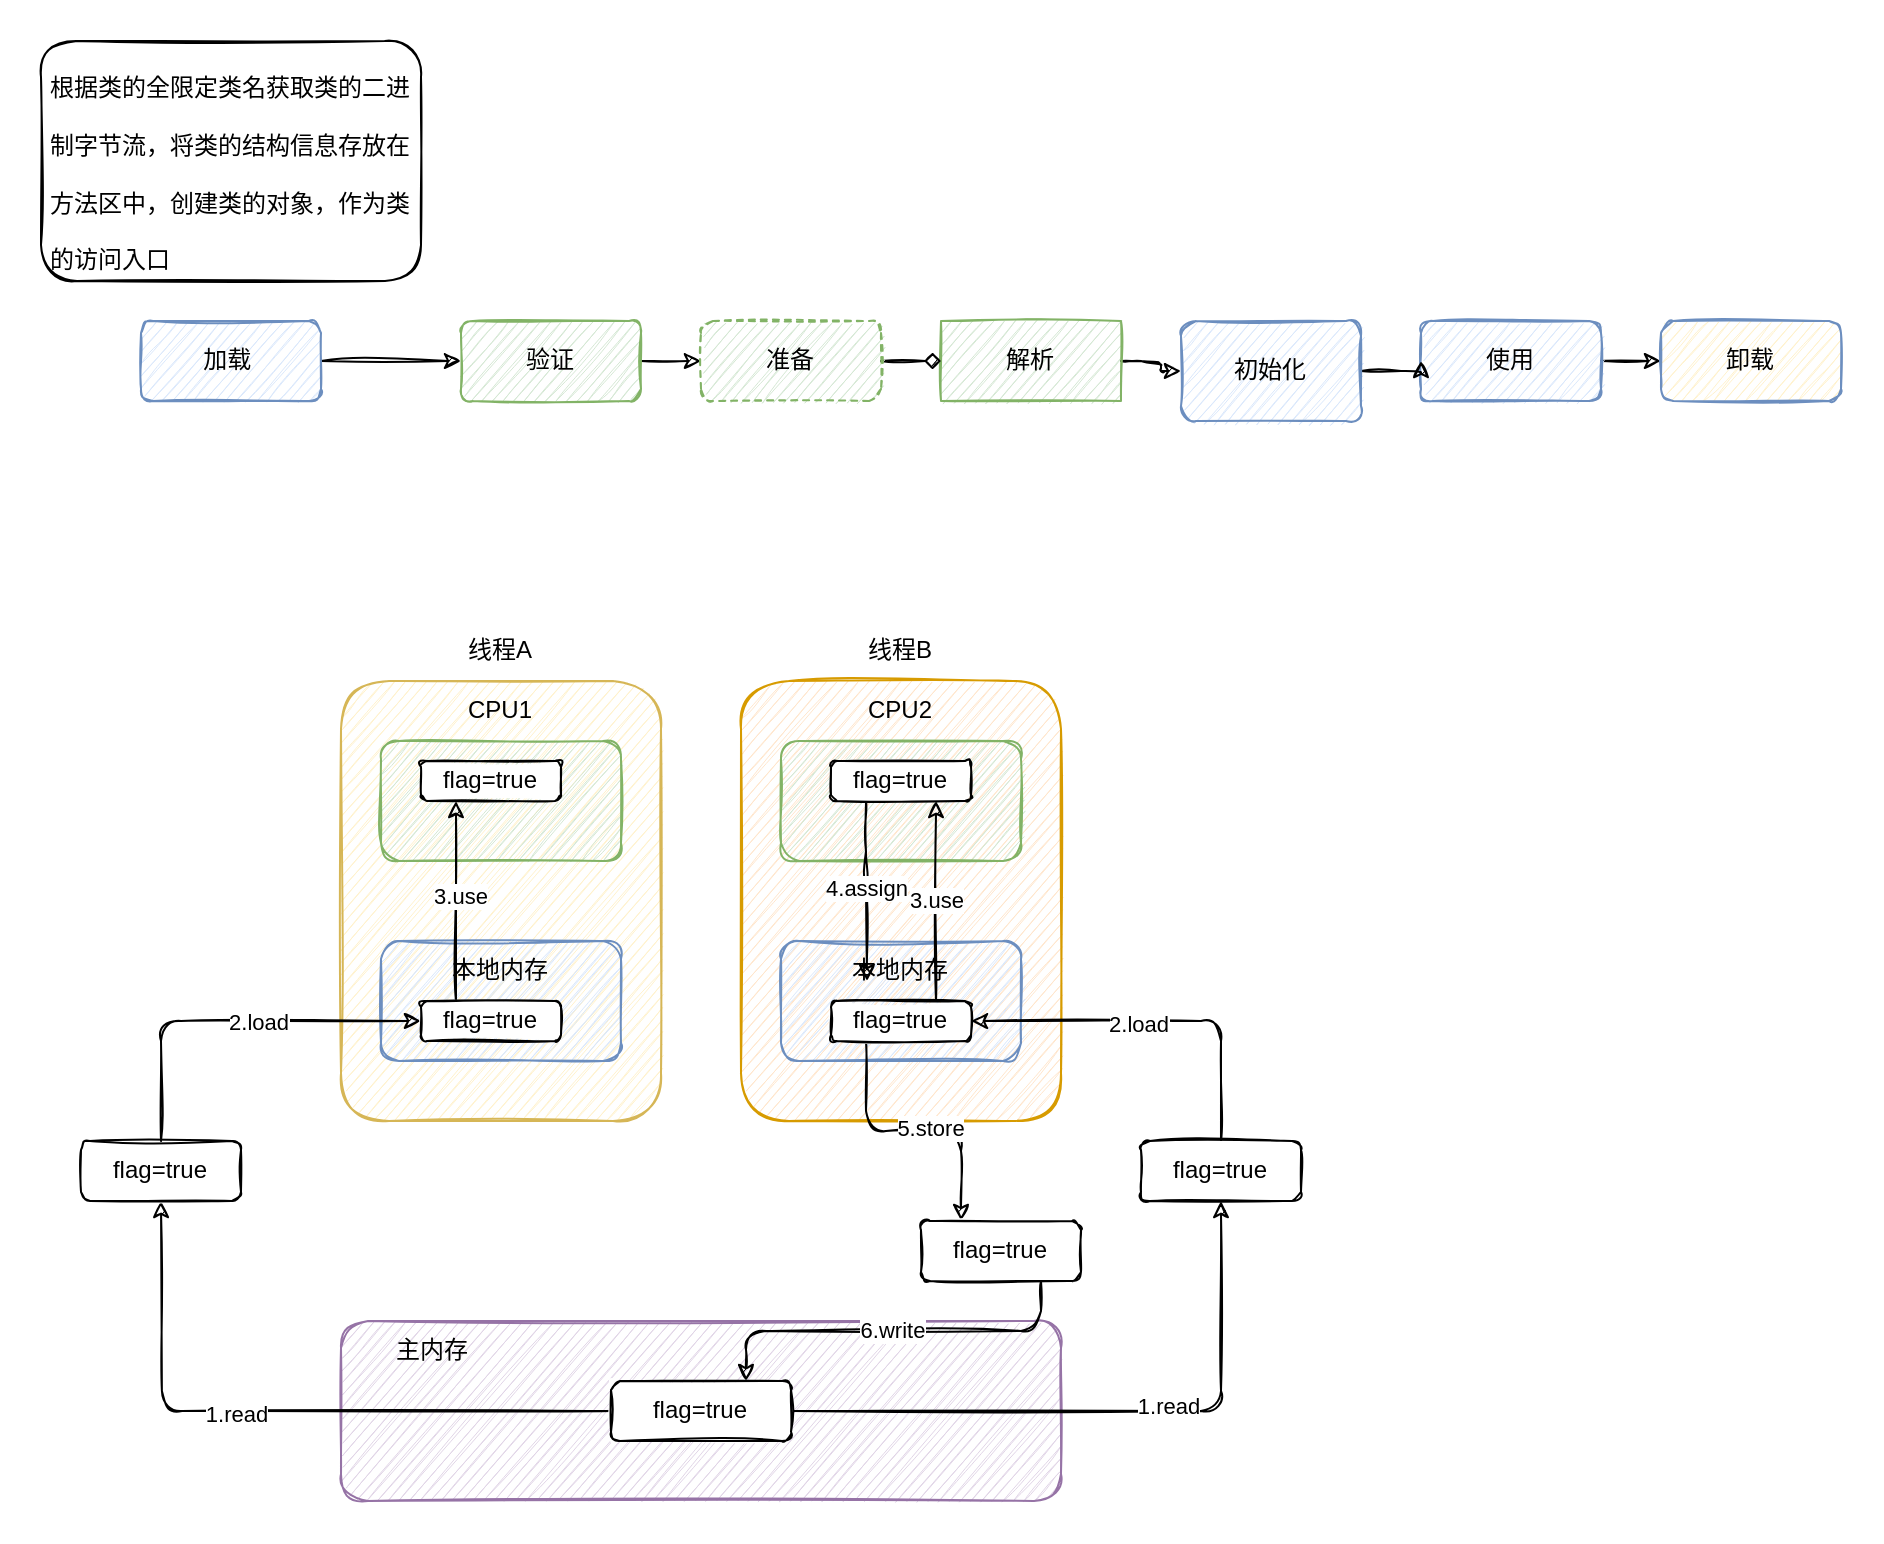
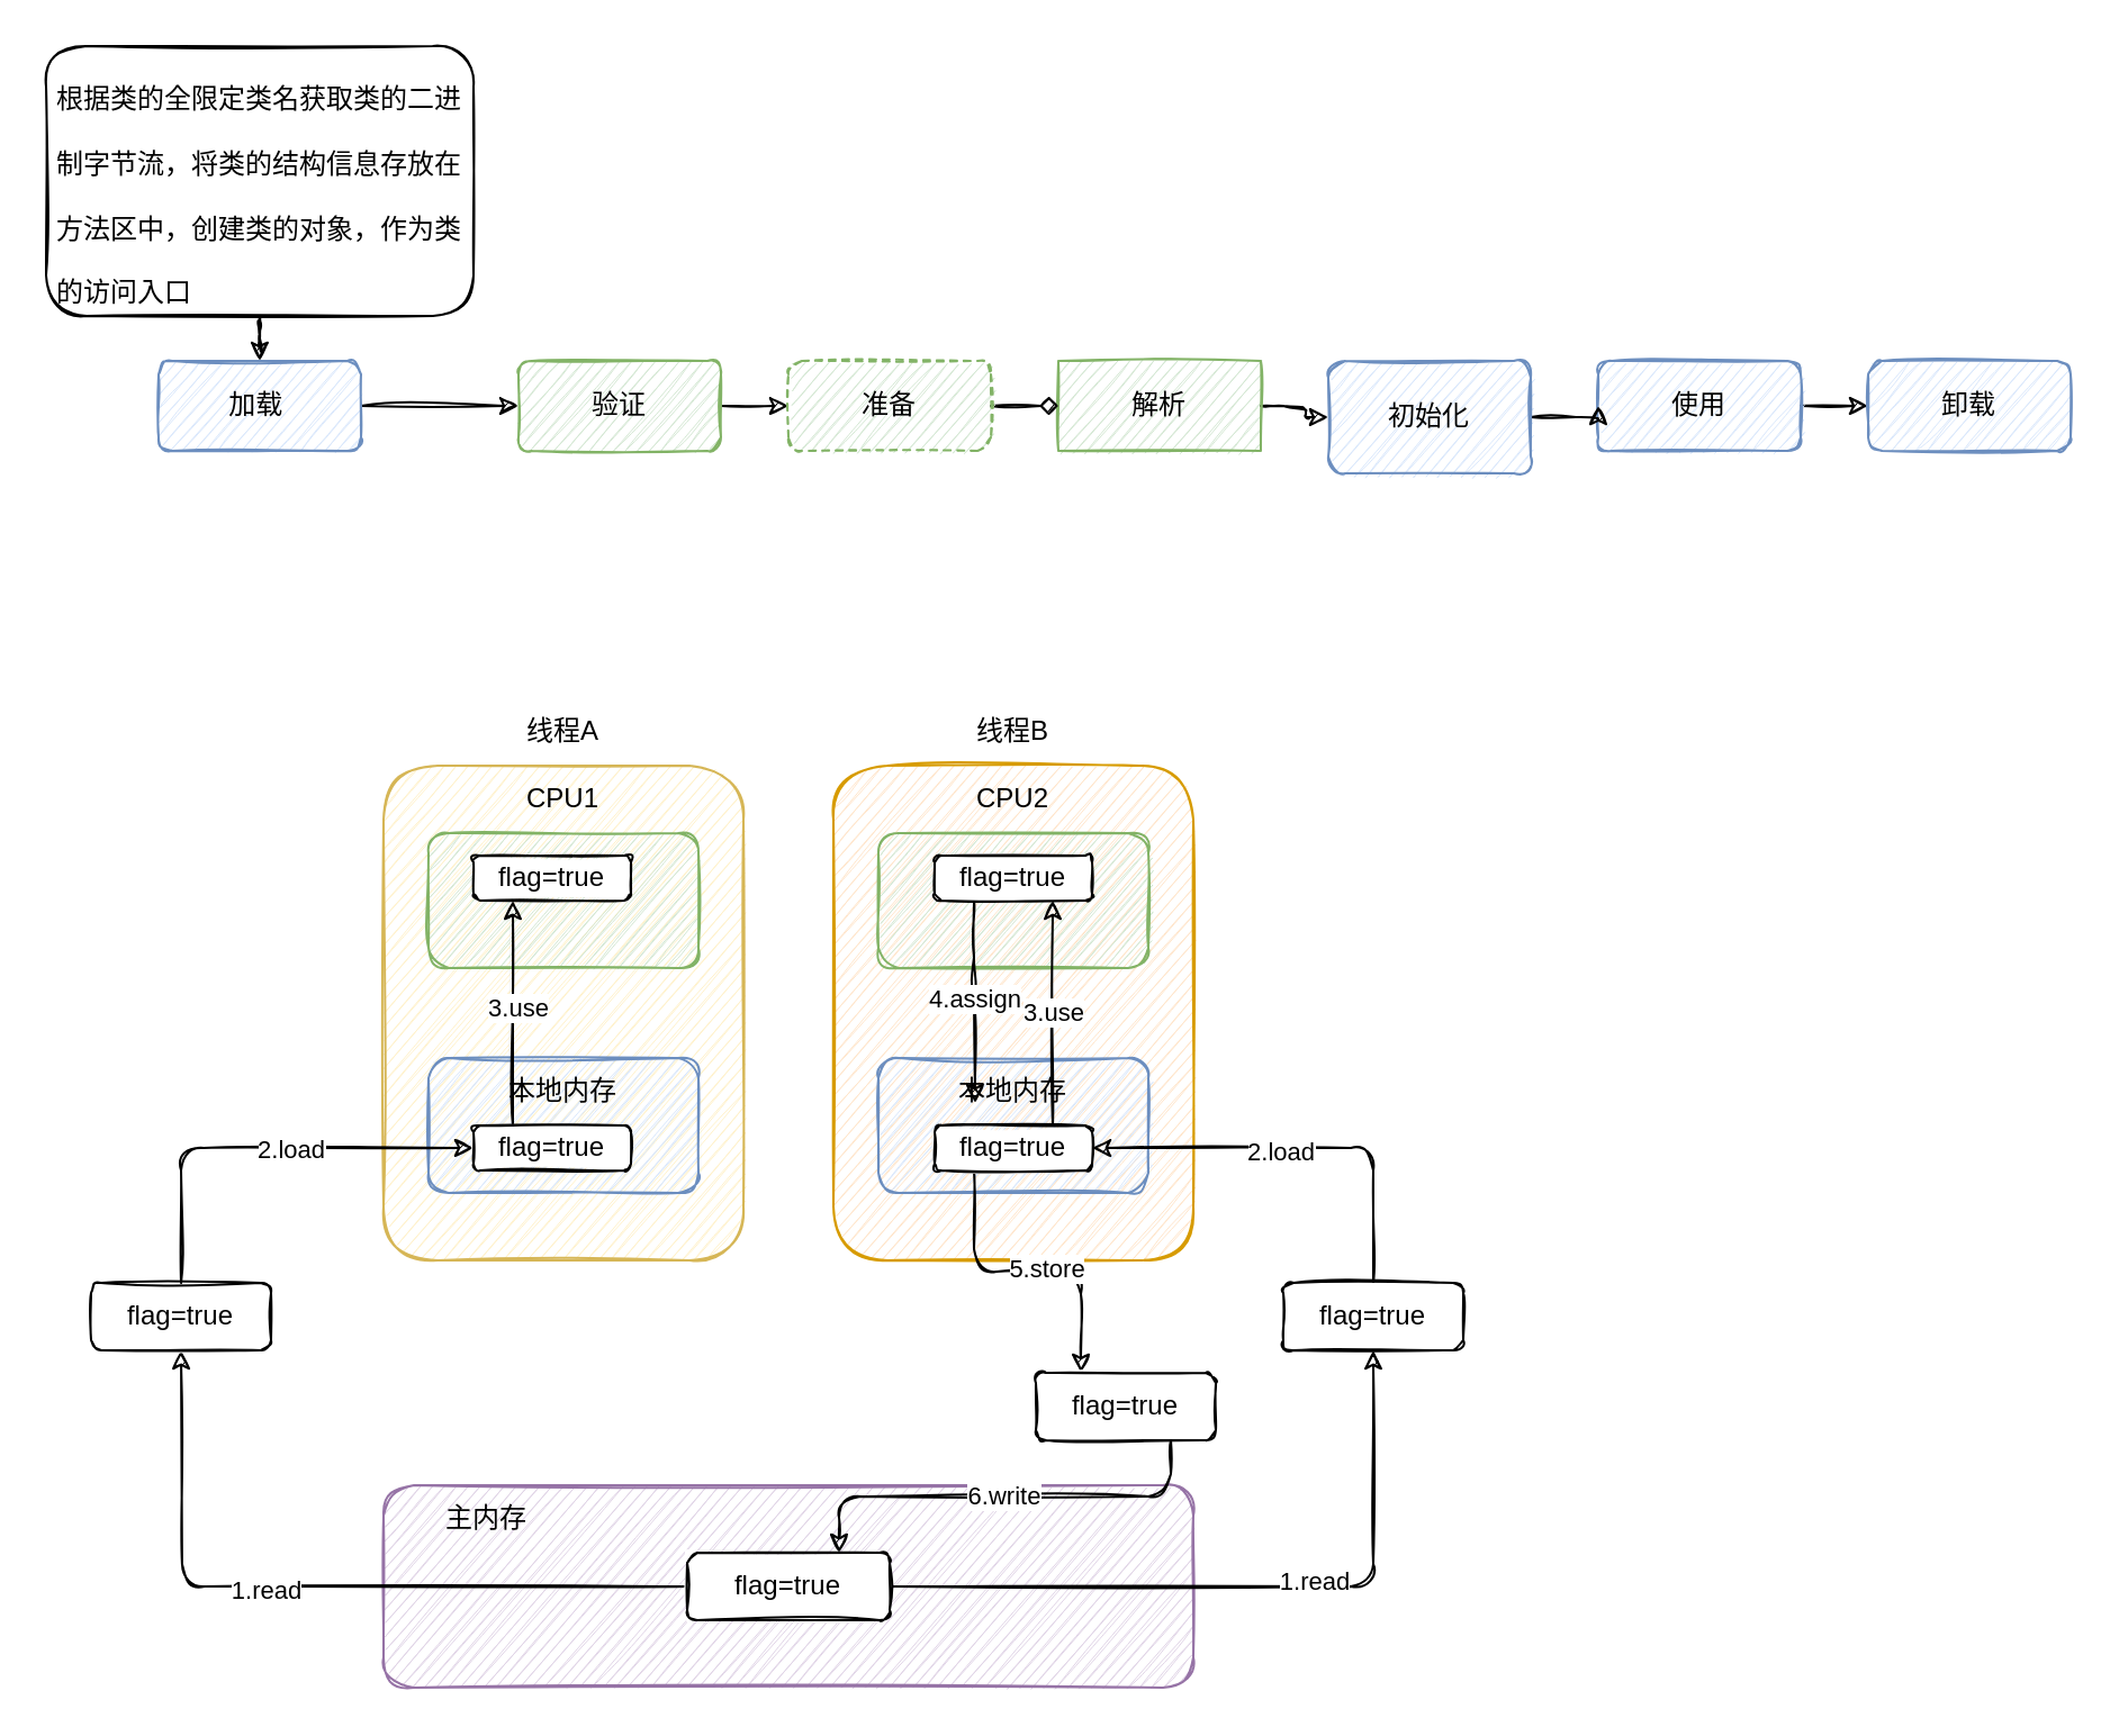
+ <mxCell id="15" value="" style="edgeStyle=orthogonalEdgeStyle;rounded=1;orthogonalLoop=1;jettySize=auto;html=1;sketch=1;" parent="1" source="16" target="3" edge="1"><mxGeometry relative="1" as="geometry" /></mxCell>
- <mxCell id="14" value="卸载" style="rounded=1;whiteSpace=wrap;html=1;sketch=1;fillColor=#fff2cc;strokeColor=#6c8ebf;" parent="1" vertex="1"><mxGeometry x="830" y="160" width="90" height="40" as="geometry" /></mxCell>
+ <mxCell id="14" value="卸载" style="rounded=1;whiteSpace=wrap;html=1;sketch=1;fillColor=#dae8fc;strokeColor=#6c8ebf;" parent="1" vertex="1"><mxGeometry x="830" y="160" width="90" height="40" as="geometry" /></mxCell>
